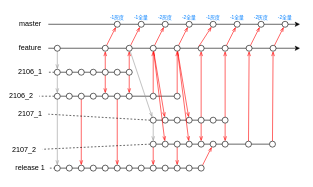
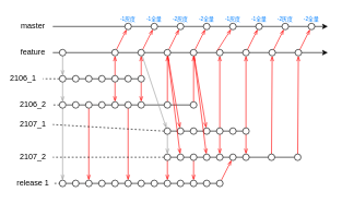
- <mxCell id="6" value="2106_1" style="text;html=1;strokeColor=none;fillColor=none;align=center;verticalAlign=middle;whiteSpace=wrap;rounded=0;" vertex="1" parent="1"><mxGeometry y="110" width="60" height="20" as="geometry" x="20" /></mxCell>
+ <mxCell id="6" value="2106_1" style="text;html=1;strokeColor=none;fillColor=none;align=center;verticalAlign=middle;whiteSpace=wrap;rounded=0;" vertex="1" parent="1"><mxGeometry x="5" y="110" width="60" height="20" as="geometry" /></mxCell>
- <mxCell id="9" value="2106_2" style="text;html=1;strokeColor=none;fillColor=none;align=center;verticalAlign=middle;whiteSpace=wrap;rounded=0;" vertex="1" parent="1"><mxGeometry x="5" y="150" width="60" height="20" as="geometry" /></mxCell>
+ <mxCell id="9" value="2106_2" style="text;html=1;strokeColor=none;fillColor=none;align=center;verticalAlign=middle;whiteSpace=wrap;rounded=0;" vertex="1" parent="1"><mxGeometry y="150" width="60" height="20" as="geometry" x="20" /></mxCell>
- <mxCell id="64" value="2107_2" style="text;html=1;strokeColor=none;fillColor=none;align=center;verticalAlign=middle;whiteSpace=wrap;rounded=0;" vertex="1" parent="1"><mxGeometry x="10" y="240" width="60" height="20" as="geometry" /></mxCell>
+ <mxCell id="64" value="2107_2" style="text;html=1;strokeColor=none;fillColor=none;align=center;verticalAlign=middle;whiteSpace=wrap;rounded=0;" vertex="1" parent="1"><mxGeometry y="230" width="60" height="20" as="geometry" x="20" /></mxCell>
